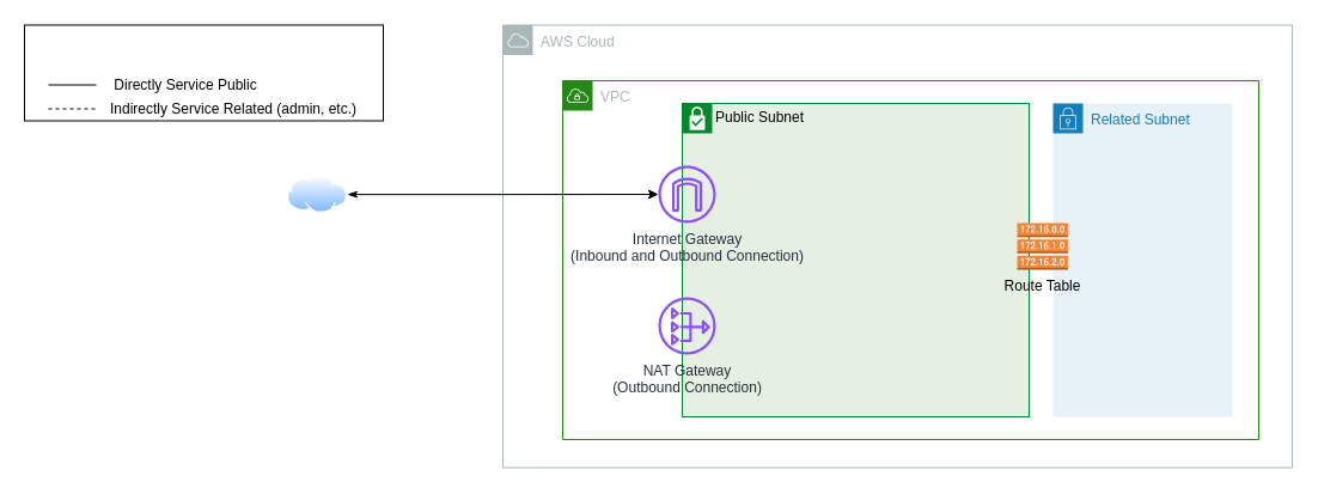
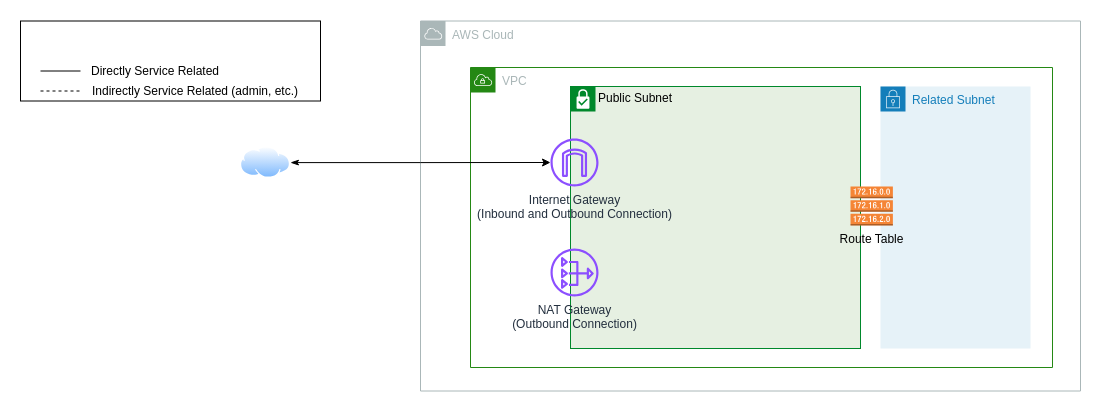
- <mxCell id="14" value="Directly Service Public" style="text;html=1;strokeColor=none;fillColor=none;align=center;verticalAlign=middle;whiteSpace=wrap;rounded=0;" vertex="1" parent="1"><mxGeometry x="80" y="60.5" width="150" height="20" as="geometry" /></mxCell>
+ <mxCell id="14" value="Directly Service Related" style="text;html=1;strokeColor=none;fillColor=none;align=center;verticalAlign=middle;whiteSpace=wrap;rounded=0;" vertex="1" parent="1"><mxGeometry x="80" y="60.5" width="150" height="20" as="geometry" /></mxCell>
